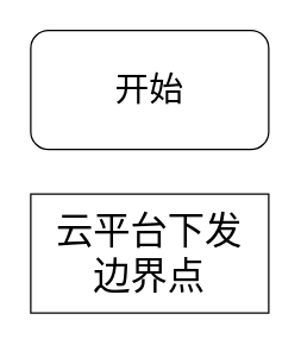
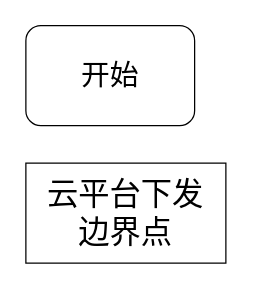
- <mxCell id="2" value="开始" style="rounded=1;whiteSpace=wrap;html=1;fontSize=23;fontFamily=黑体;" vertex="1" parent="1"><mxGeometry x="20" y="20" width="160" height="80" as="geometry" /></mxCell>
+ <mxCell id="2" value="开始" style="rounded=1;whiteSpace=wrap;html=1;fontSize=23;fontFamily=黑体;" vertex="1" parent="1"><mxGeometry x="20" y="20" width="135" height="80" as="geometry" /></mxCell>
